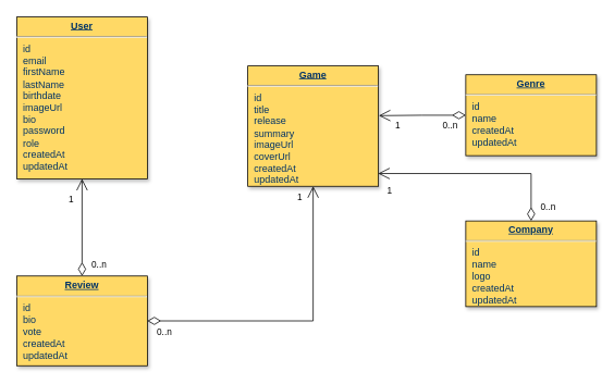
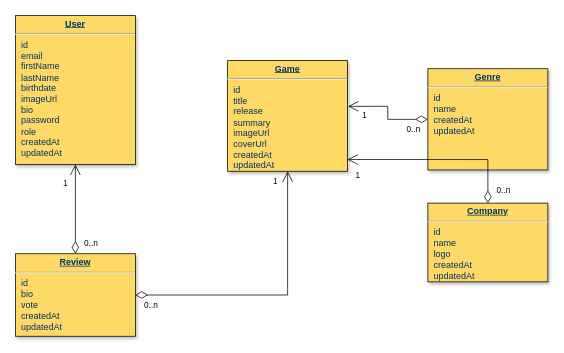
- <mxCell id="2" value="&lt;p style=&quot;margin: 0px ; margin-top: 4px ; text-align: center ; text-decoration: underline&quot;&gt;&lt;strong&gt;Genre&lt;/strong&gt;&lt;/p&gt;&lt;hr&gt;&lt;p style=&quot;margin: 0px ; margin-left: 8px&quot;&gt;id&lt;br&gt;name&lt;/p&gt;&lt;p style=&quot;margin: 0px 0px 0px 8px&quot;&gt;createdAt&lt;/p&gt;&lt;p style=&quot;margin: 0px 0px 0px 8px&quot;&gt;updatedAt&lt;/p&gt;" style="verticalAlign=top;align=left;overflow=fill;fontSize=12;fontFamily=Helvetica;html=1;strokeColor=#000000;shadow=1;fillColor=#FFD966;fontColor=#003366" parent="1" vertex="1"><mxGeometry x="570" y="90.82" width="160" height="99.18" as="geometry" /></mxCell>
+ <mxCell id="2" value="&lt;p style=&quot;margin: 0px ; margin-top: 4px ; text-align: center ; text-decoration: underline&quot;&gt;&lt;strong&gt;Genre&lt;/strong&gt;&lt;/p&gt;&lt;hr&gt;&lt;p style=&quot;margin: 0px ; margin-left: 8px&quot;&gt;id&lt;br&gt;name&lt;/p&gt;&lt;p style=&quot;margin: 0px 0px 0px 8px&quot;&gt;createdAt&lt;/p&gt;&lt;p style=&quot;margin: 0px 0px 0px 8px&quot;&gt;updatedAt&lt;/p&gt;" style="verticalAlign=top;align=left;overflow=fill;fontSize=12;fontFamily=Helvetica;html=1;strokeColor=#000000;shadow=1;fillColor=#FFD966;fontColor=#003366" parent="1" vertex="1"><mxGeometry x="570" y="90.82" width="160" height="135" as="geometry" /></mxCell>
